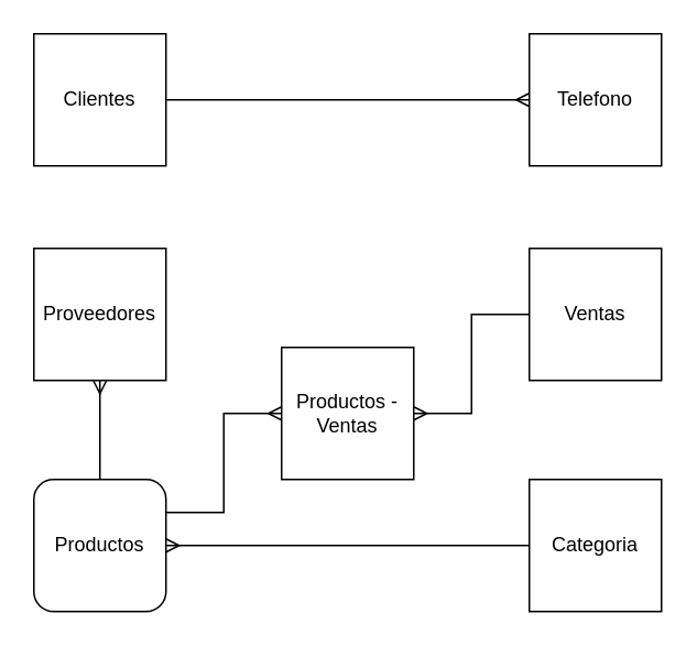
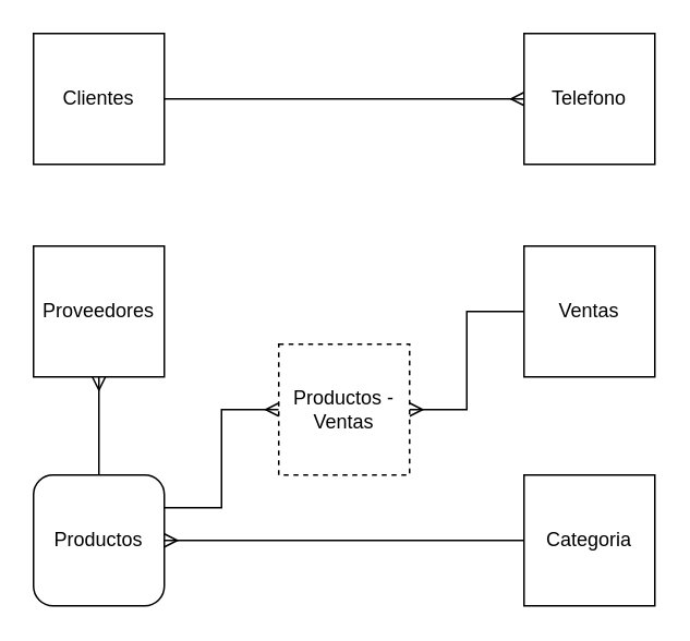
- <mxCell id="13" value="Productos - Ventas" style="whiteSpace=wrap;html=1;aspect=fixed;" vertex="1" parent="1"><mxGeometry x="170" y="210" width="80" height="80" as="geometry" /></mxCell>
+ <mxCell id="13" value="Productos - Ventas" style="whiteSpace=wrap;html=1;aspect=fixed;dashed=1;" vertex="1" parent="1"><mxGeometry x="170" y="210" width="80" height="80" as="geometry" /></mxCell>
